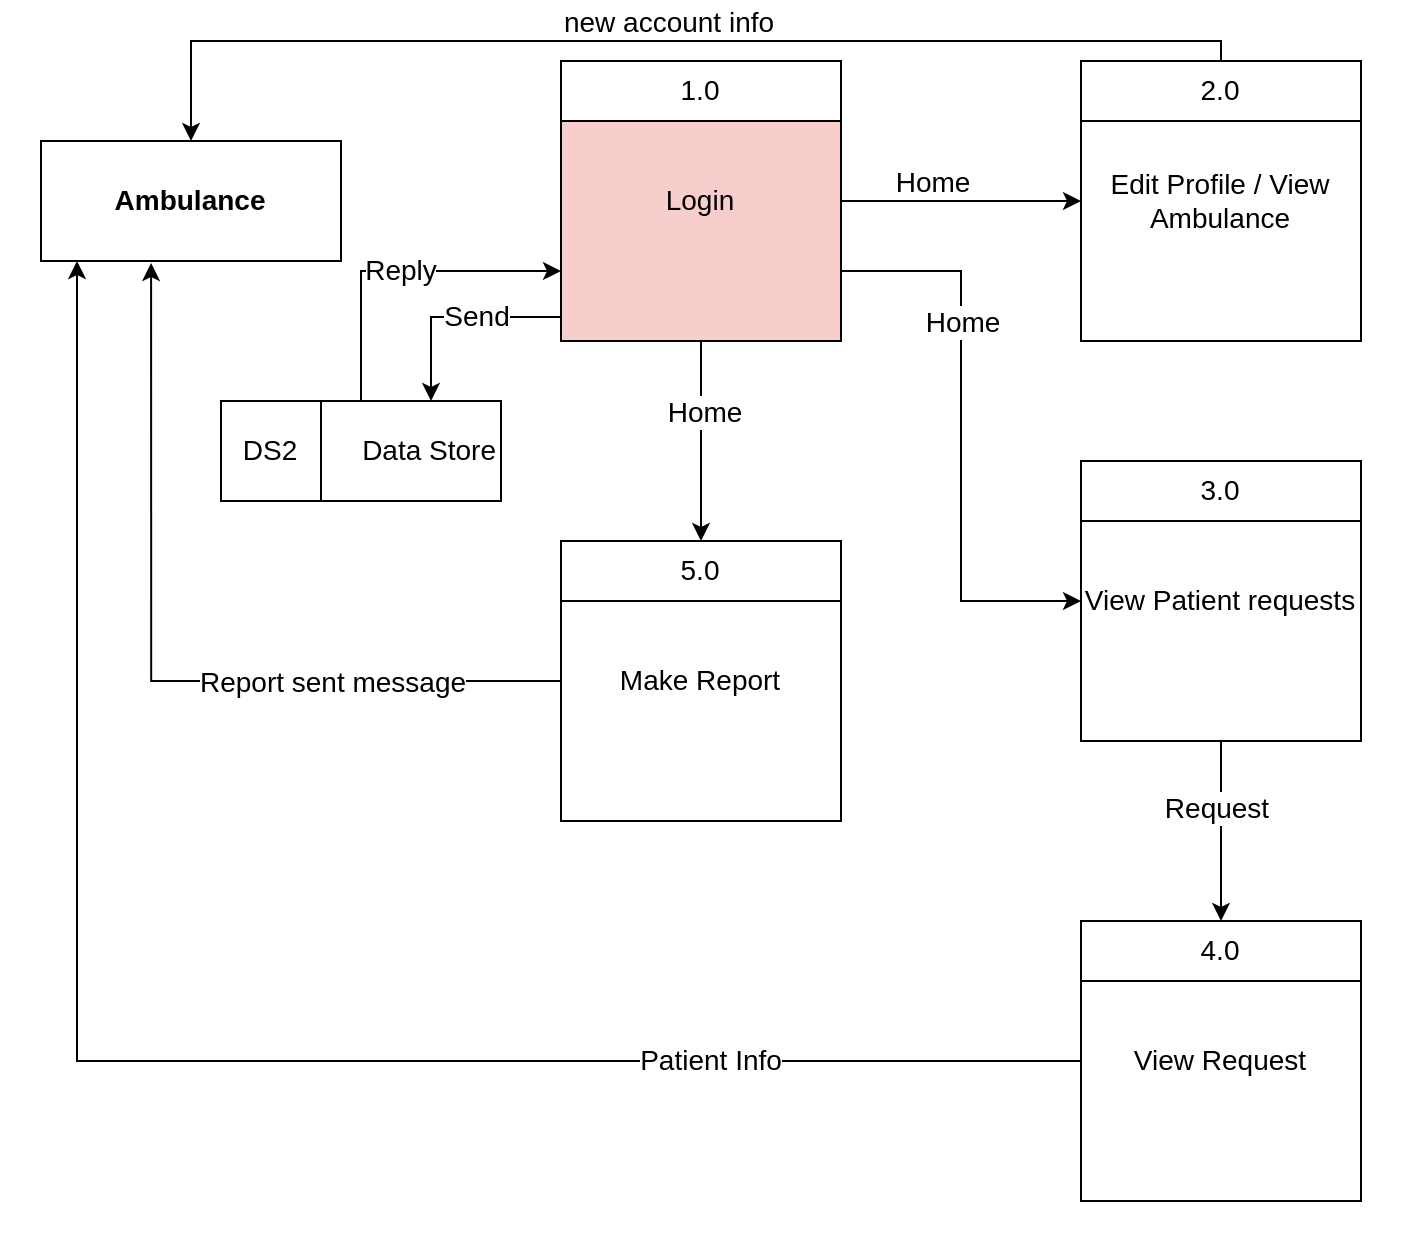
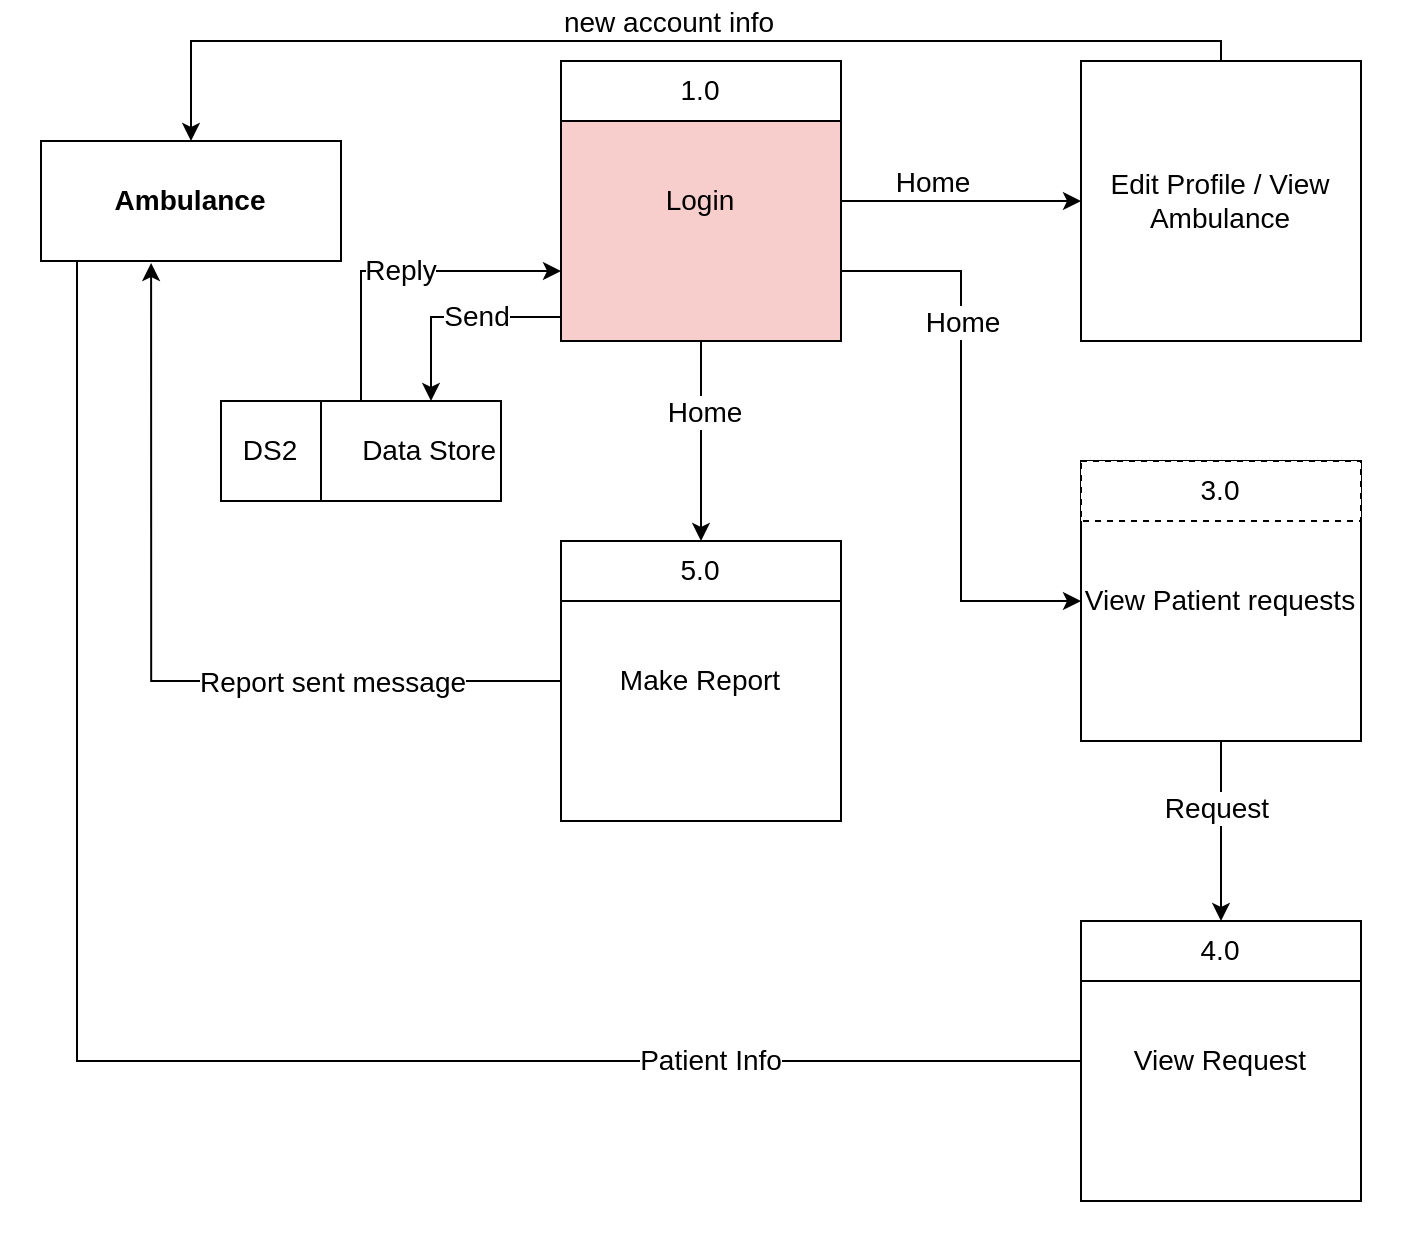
- <mxCell id="14" value="2.0" style="rounded=0;whiteSpace=wrap;html=1;fontSize=14;" vertex="1" parent="1"><mxGeometry x="540" y="30" width="140" height="30" as="geometry" /></mxCell>
- <mxCell id="19" style="edgeStyle=orthogonalEdgeStyle;rounded=0;orthogonalLoop=1;jettySize=auto;html=1;exitX=0;exitY=0.5;exitDx=0;exitDy=0;entryX=0.12;entryY=1;entryDx=0;entryDy=0;entryPerimeter=0;fontSize=14;" edge="1" parent="1" source="21" target="2"><mxGeometry relative="1" as="geometry" /></mxCell>
+ <mxCell id="19" style="edgeStyle=orthogonalEdgeStyle;rounded=0;orthogonalLoop=1;jettySize=auto;html=1;exitX=0;exitY=0.5;exitDx=0;exitDy=0;entryX=0.12;entryY=1;entryDx=0;entryDy=0;entryPerimeter=0;fontSize=14;endArrow=none;" edge="1" parent="1" source="21" target="2"><mxGeometry relative="1" as="geometry" /></mxCell>
- <mxCell id="18" value="3.0" style="rounded=0;whiteSpace=wrap;html=1;fontSize=14;" vertex="1" parent="1"><mxGeometry x="540" y="230" width="140" height="30" as="geometry" /></mxCell>
+ <mxCell id="18" value="3.0" style="rounded=0;whiteSpace=wrap;html=1;fontSize=14;dashed=1;" vertex="1" parent="1"><mxGeometry x="540" y="230" width="140" height="30" as="geometry" /></mxCell>
